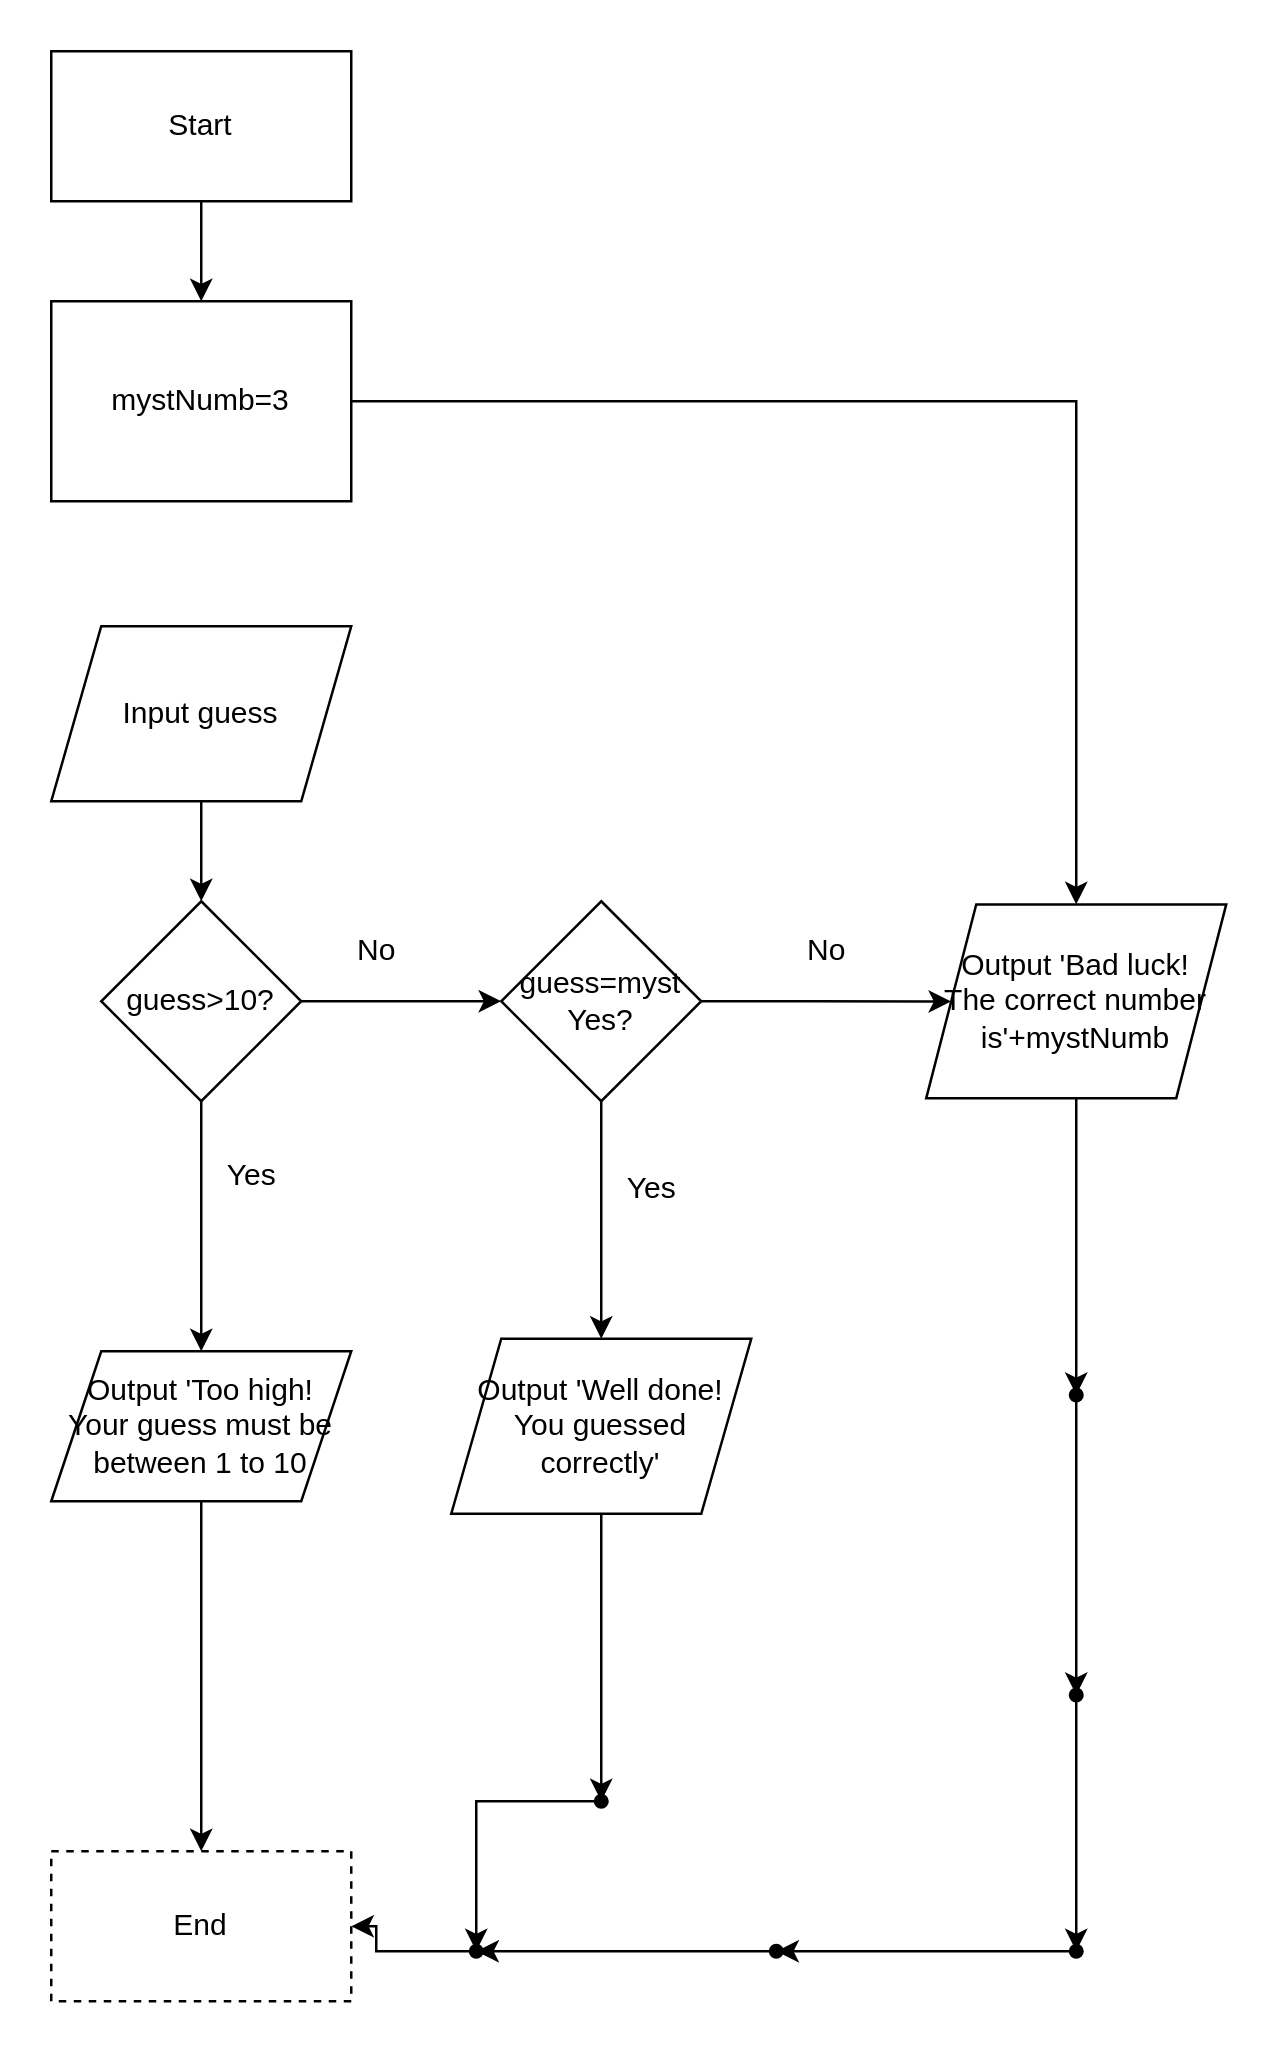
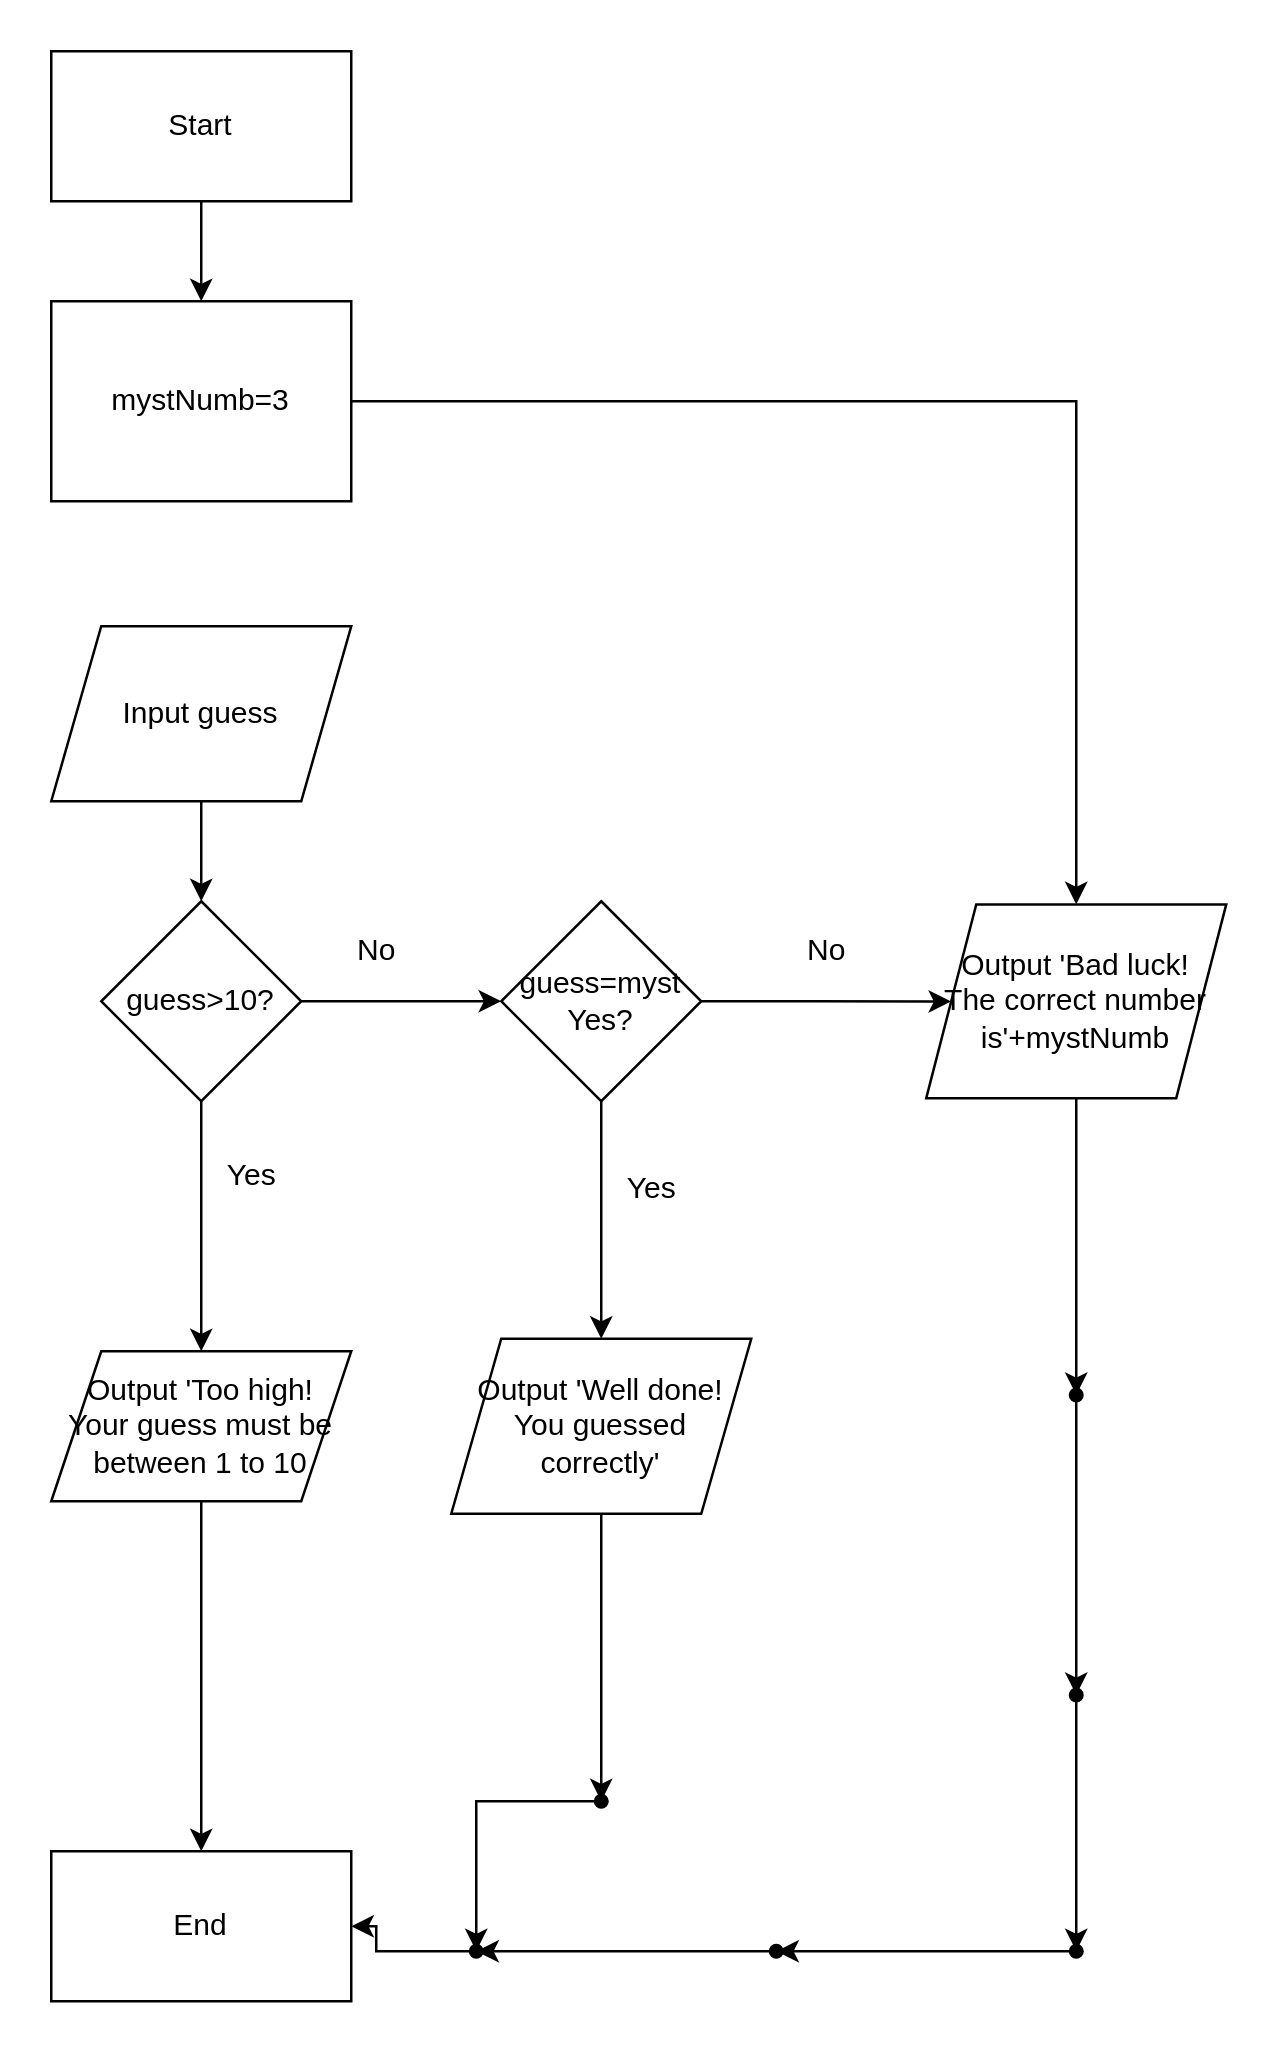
- <mxCell id="4" value="End" style="rounded=0;whiteSpace=wrap;html=1;strokeColor=#000000;dashed=1;" parent="1" vertex="1"><mxGeometry x="20" y="740" width="120" height="60" as="geometry" /></mxCell>
+ <mxCell id="4" value="End" style="rounded=0;whiteSpace=wrap;html=1;strokeColor=#000000;" parent="1" vertex="1"><mxGeometry x="20" y="740" width="120" height="60" as="geometry" /></mxCell>
